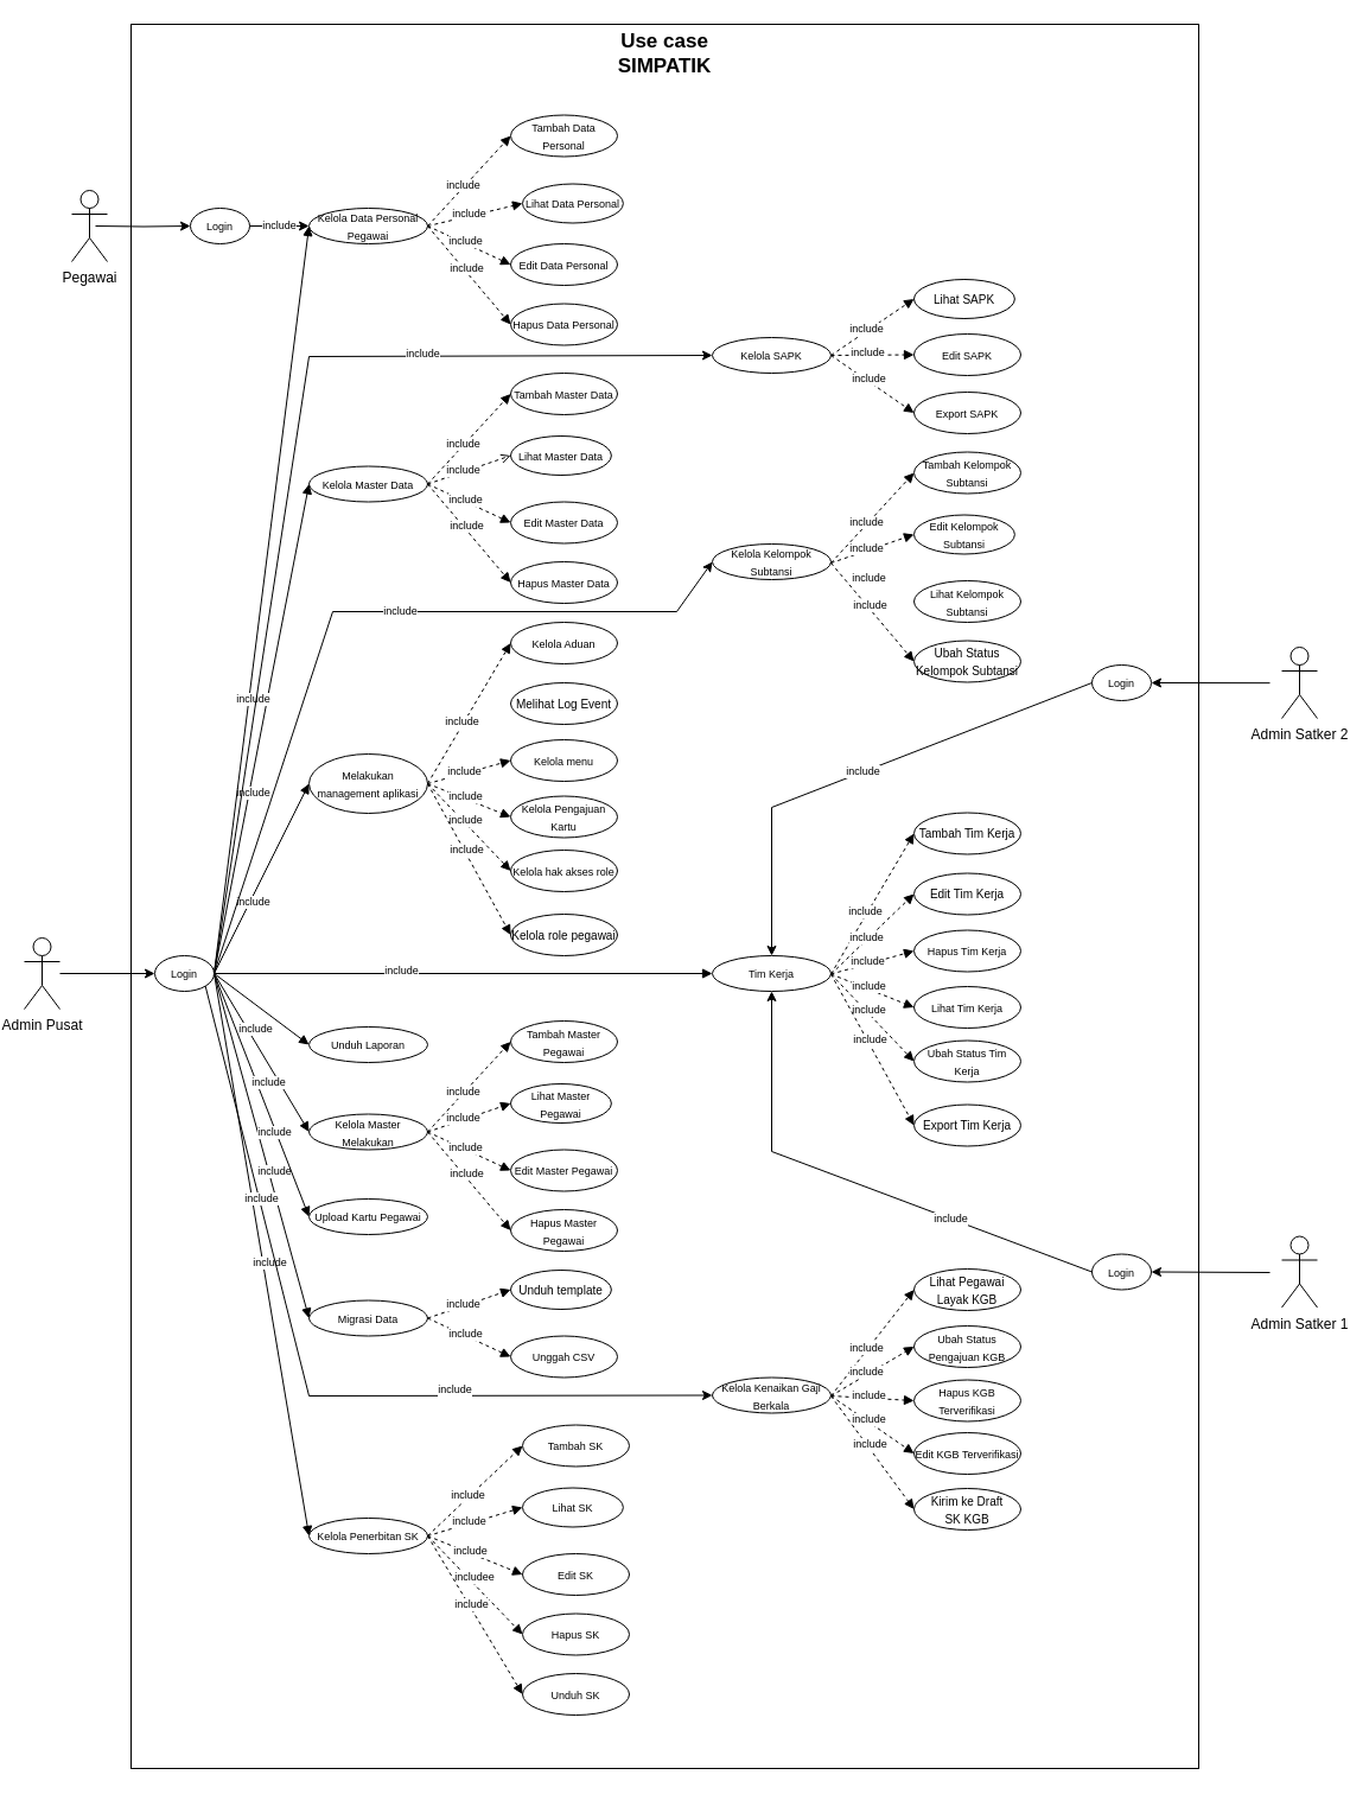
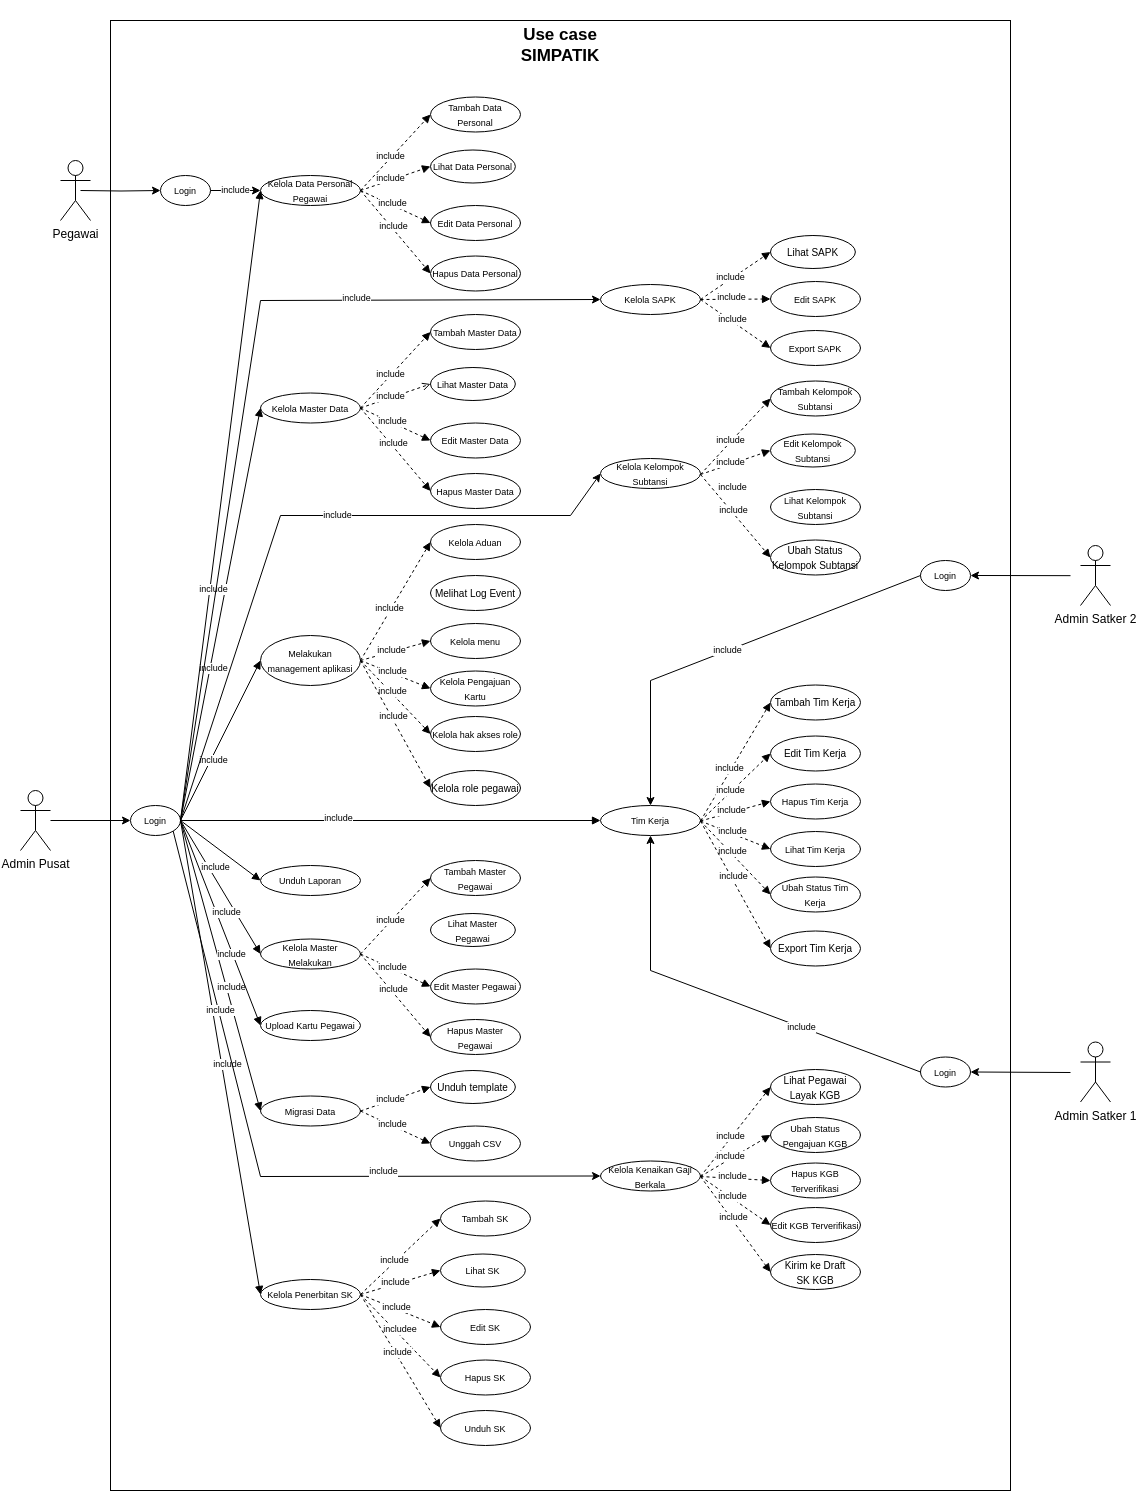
- <mxCell id="99" value="&lt;font style=&quot;font-size: 9px;&quot;&gt;Lihat&amp;nbsp;&lt;/font&gt;&lt;span style=&quot;font-size: 9px;&quot;&gt;Data Personal&lt;/span&gt;" style="ellipse;whiteSpace=wrap;html=1;" parent="1" vertex="1"><mxGeometry x="440" y="154.5" width="84.86" height="33" as="geometry" /></mxCell>
+ <mxCell id="99" value="&lt;font style=&quot;font-size: 9px;&quot;&gt;Lihat&amp;nbsp;&lt;/font&gt;&lt;span style=&quot;font-size: 9px;&quot;&gt;Data Personal&lt;/span&gt;" style="ellipse;whiteSpace=wrap;html=1;" parent="1" vertex="1"><mxGeometry x="430" y="149.5" width="84.86" height="33" as="geometry" /></mxCell>
- <mxCell id="51" value="" style="html=1;verticalAlign=bottom;endArrow=block;rounded=0;fontSize=9;dashed=1;entryX=0;entryY=0.5;entryDx=0;entryDy=0;exitX=1;exitY=0.5;exitDx=0;exitDy=0;" parent="1" source="44" target="48" edge="1"><mxGeometry x="-0.16" y="-2" width="80" relative="1" as="geometry"><mxPoint x="370" y="963.5" as="sourcePoint" /><mxPoint x="440" y="878.5" as="targetPoint" /><mxPoint as="offset" /></mxGeometry></mxCell>
- <mxCell id="52" value="include" style="edgeLabel;html=1;align=center;verticalAlign=middle;resizable=0;points=[];fontSize=9;" parent="51" vertex="1" connectable="0"><mxGeometry x="-0.125" y="2" relative="1" as="geometry"><mxPoint as="offset" /></mxGeometry></mxCell>
